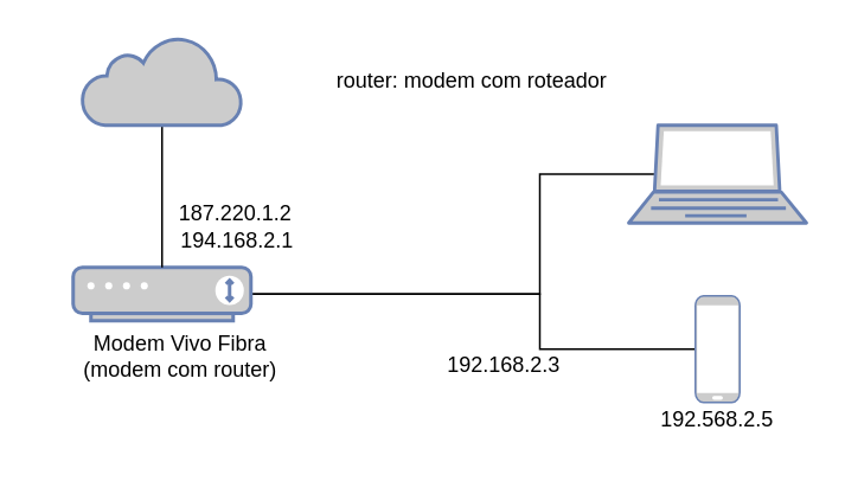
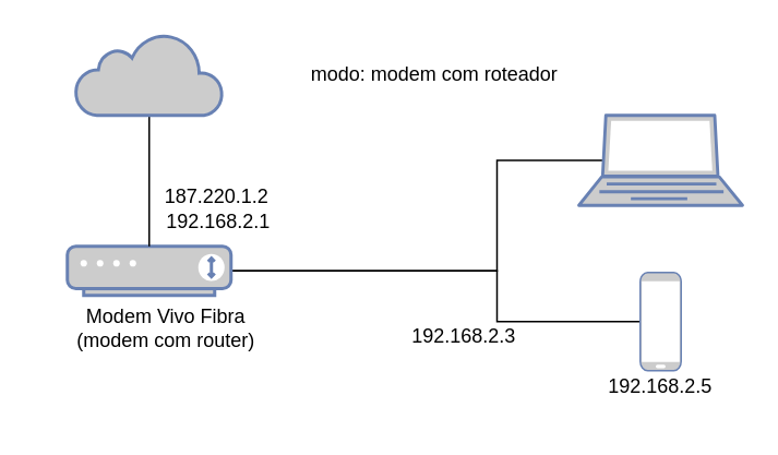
- <mxCell id="10" value="router: modem com roteador" style="text;html=1;strokeColor=none;fillColor=none;align=center;verticalAlign=middle;whiteSpace=wrap;rounded=0;" vertex="1" parent="1"><mxGeometry x="129.5" y="35" width="270" height="20" as="geometry" /></mxCell>
+ <mxCell id="10" value="modo: modem com roteador" style="text;html=1;strokeColor=none;fillColor=none;align=center;verticalAlign=middle;whiteSpace=wrap;rounded=0;" vertex="1" parent="1"><mxGeometry x="129.5" y="35" width="270" height="20" as="geometry" /></mxCell>
- <mxCell id="15" value="194.168.2.1" style="text;html=1;strokeColor=none;fillColor=none;align=center;verticalAlign=middle;whiteSpace=wrap;rounded=0;" vertex="1" parent="1"><mxGeometry x="113" y="115" width="40" height="40" as="geometry" /></mxCell>
+ <mxCell id="15" value="192.168.2.1" style="text;html=1;strokeColor=none;fillColor=none;align=center;verticalAlign=middle;whiteSpace=wrap;rounded=0;" vertex="1" parent="1"><mxGeometry x="113" y="115" width="40" height="40" as="geometry" /></mxCell>
- <mxCell id="14" value="192.568.2.5" style="text;html=1;strokeColor=none;fillColor=none;align=center;verticalAlign=middle;whiteSpace=wrap;rounded=0;" vertex="1" parent="1"><mxGeometry x="383" y="216" width="40" height="40" as="geometry" /></mxCell>
+ <mxCell id="14" value="192.168.2.5" style="text;html=1;strokeColor=none;fillColor=none;align=center;verticalAlign=middle;whiteSpace=wrap;rounded=0;" vertex="1" parent="1"><mxGeometry x="383" y="216" width="40" height="40" as="geometry" /></mxCell>
